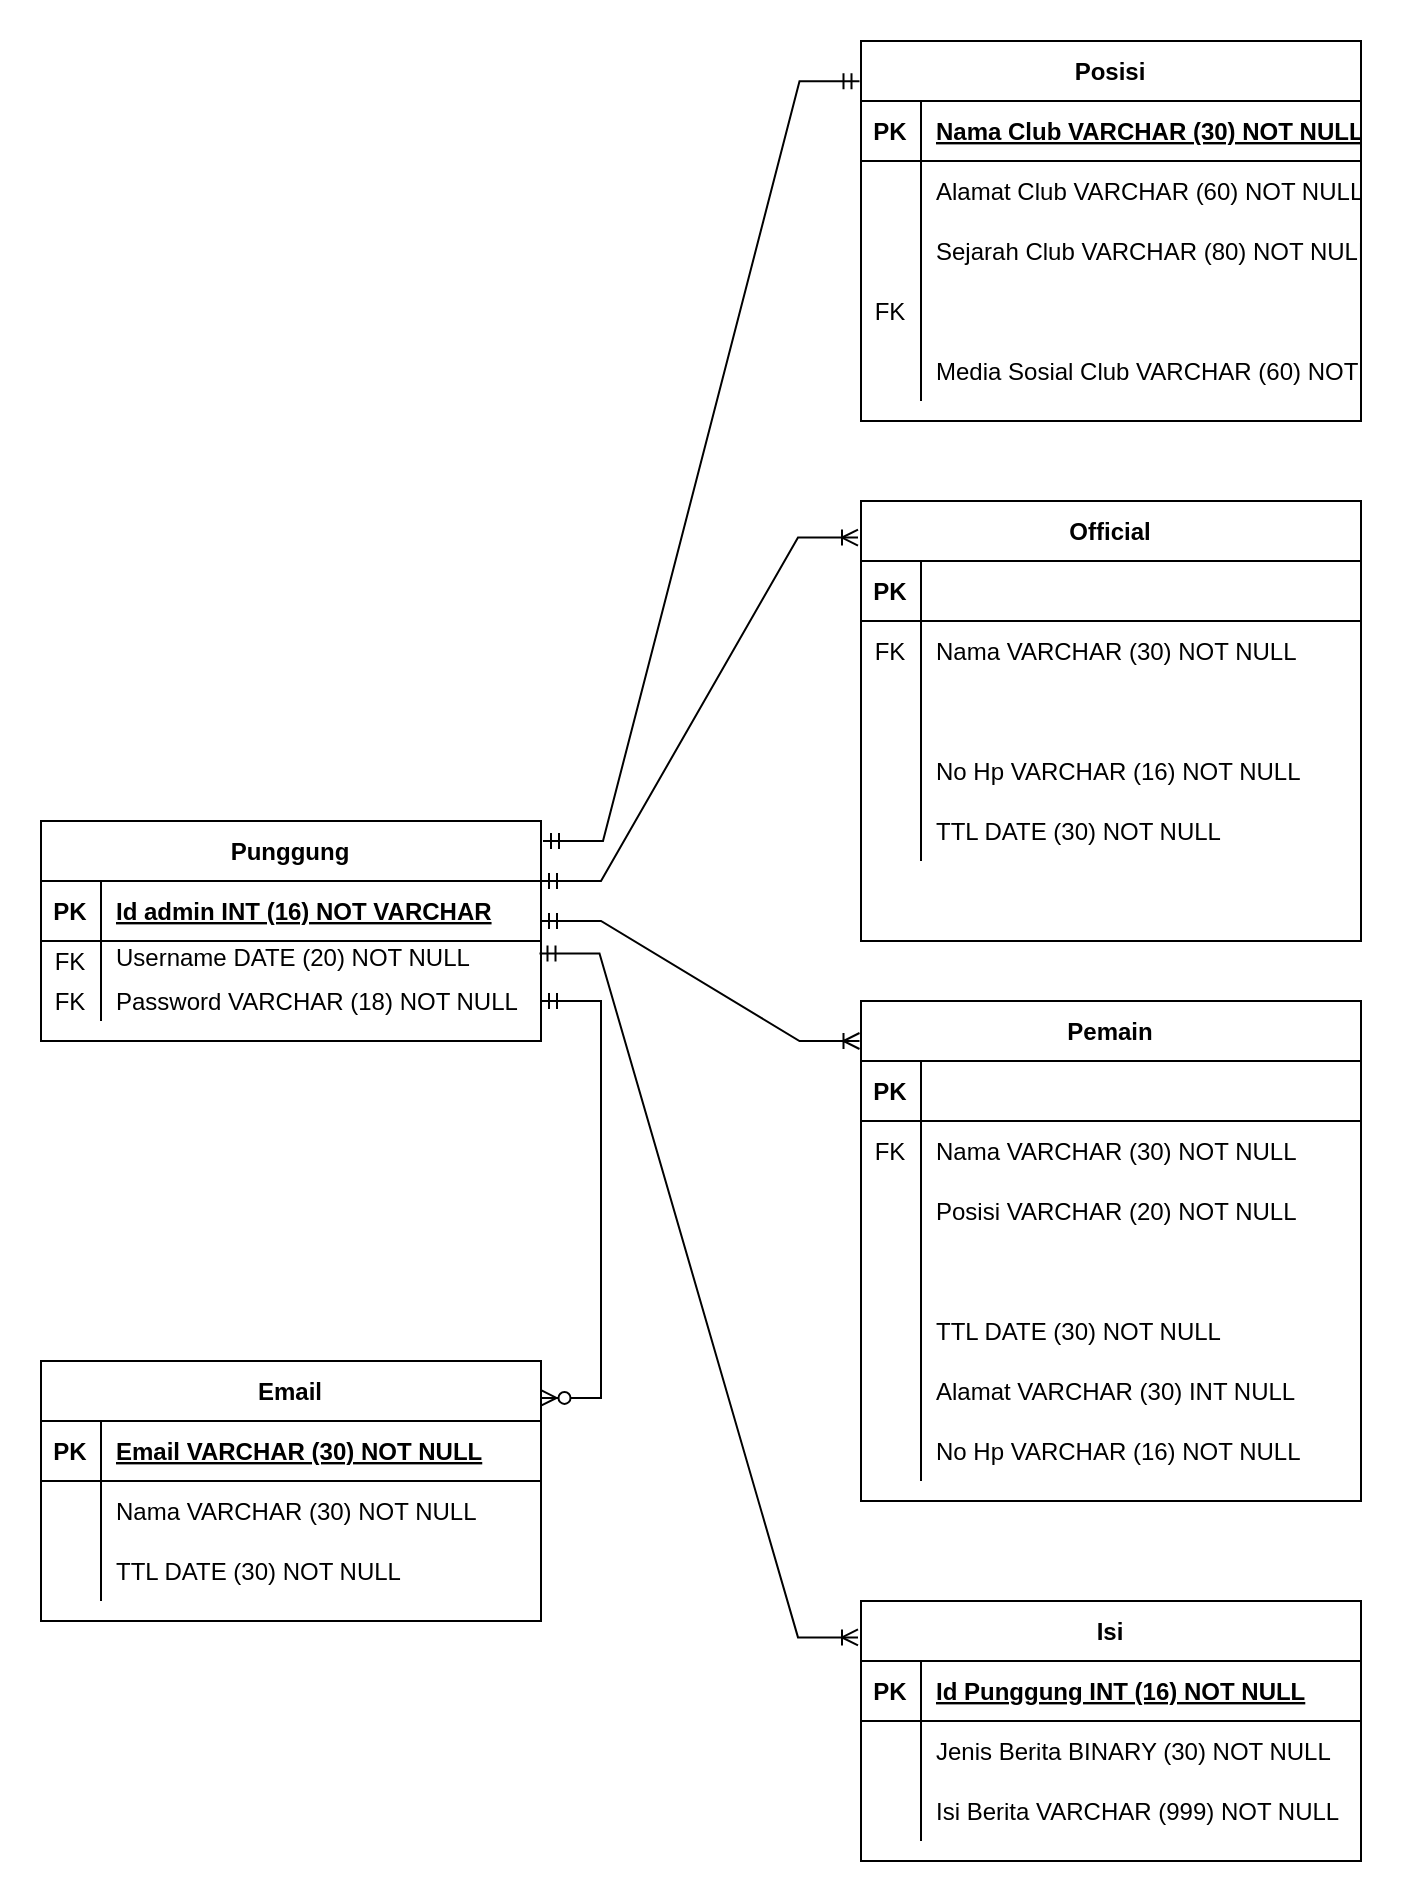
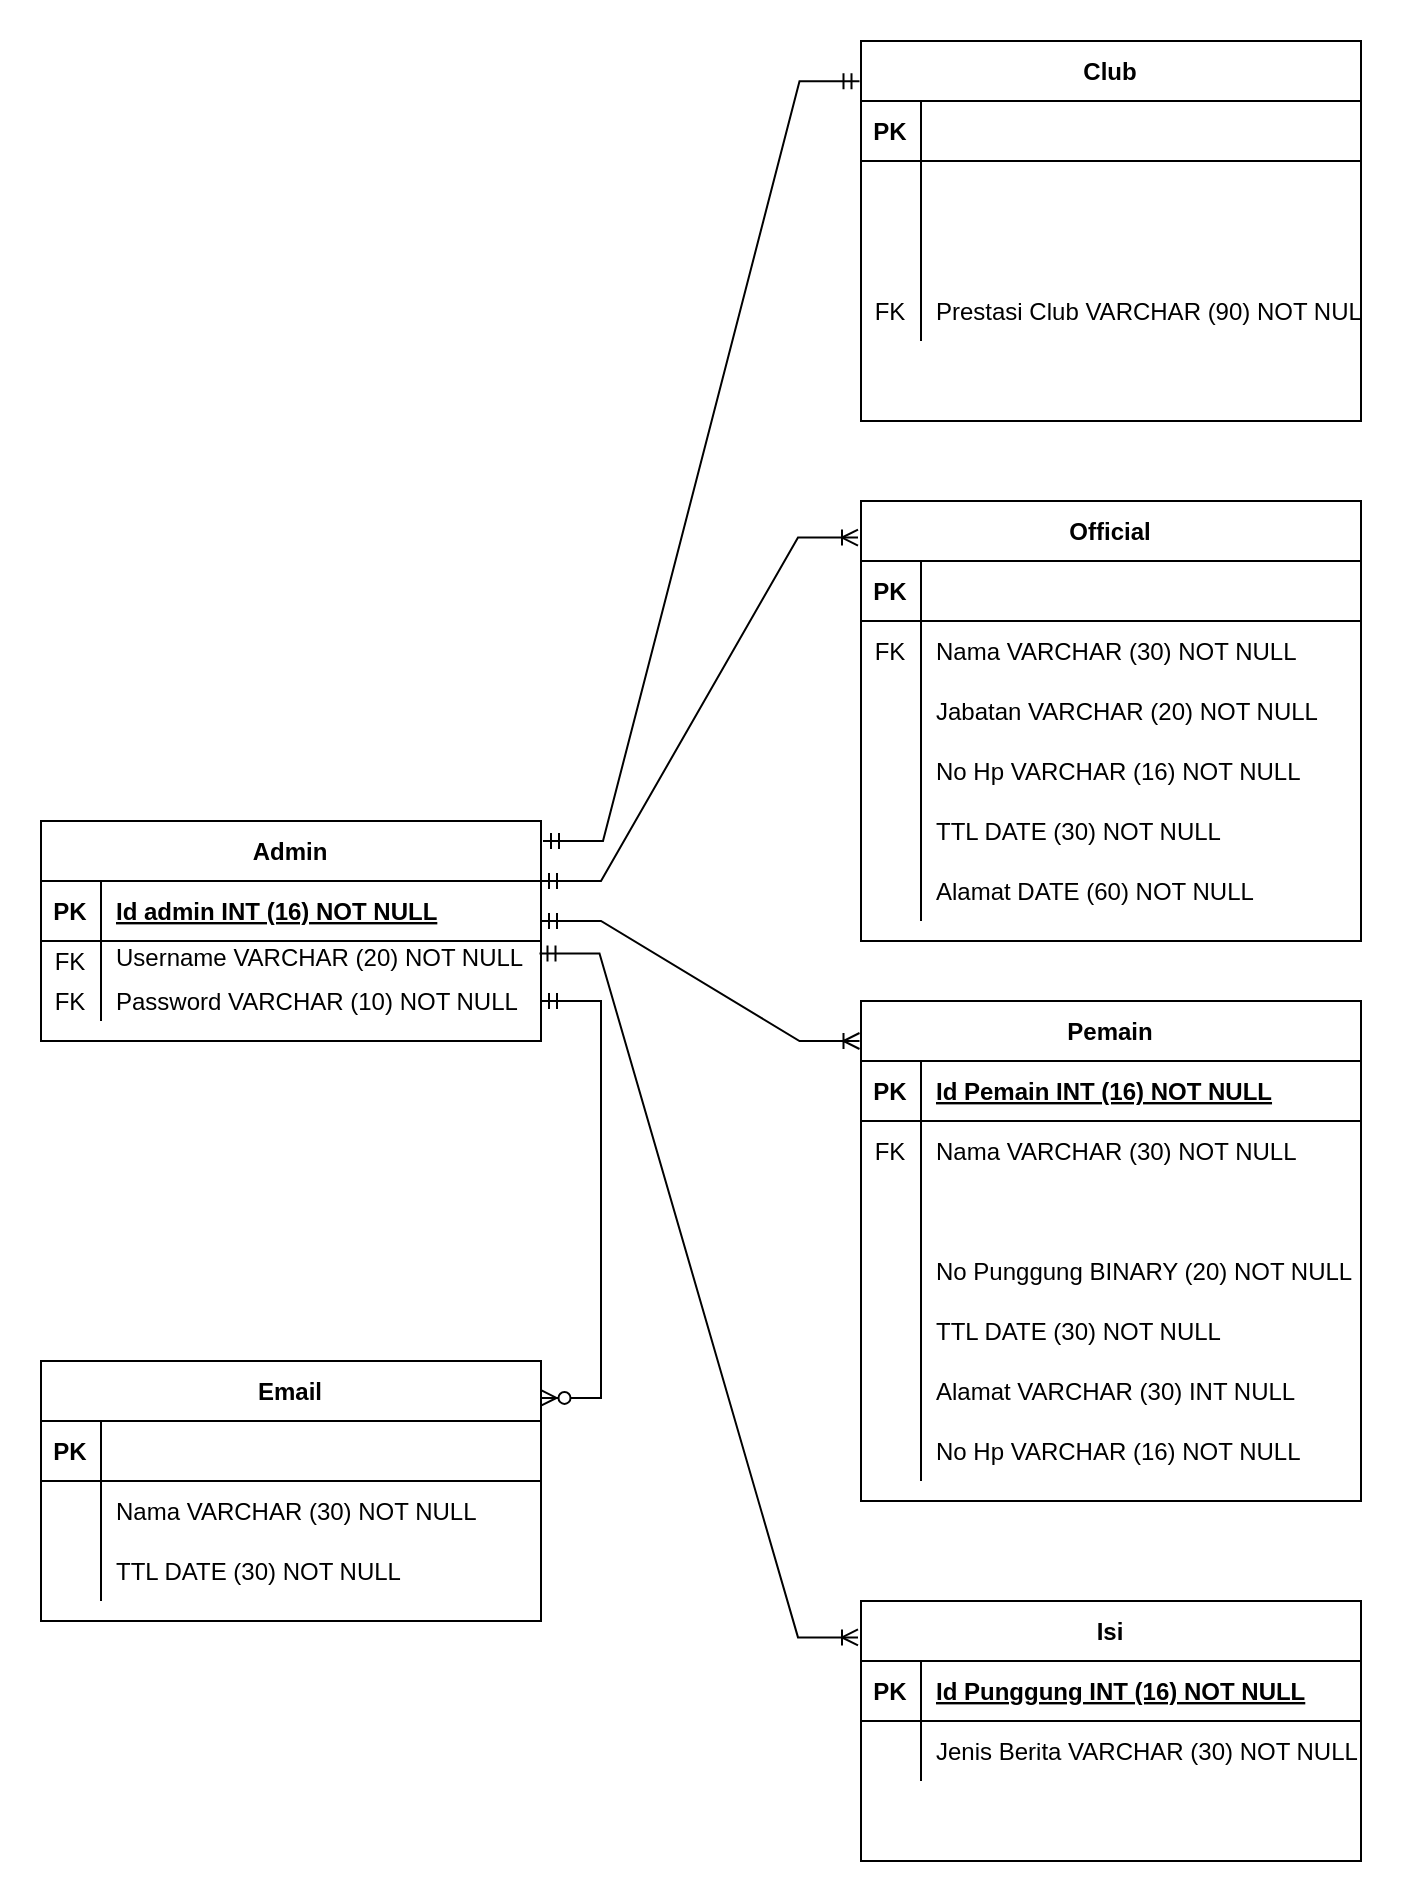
- <mxCell id="2" value="Posisi" style="shape=table;startSize=30;container=1;collapsible=1;childLayout=tableLayout;fixedRows=1;rowLines=0;fontStyle=1;align=center;resizeLast=1;" parent="1" vertex="1"><mxGeometry x="430" y="20" width="250" height="190" as="geometry" /></mxCell>
+ <mxCell id="2" value="Club" style="shape=table;startSize=30;container=1;collapsible=1;childLayout=tableLayout;fixedRows=1;rowLines=0;fontStyle=1;align=center;resizeLast=1;" parent="1" vertex="1"><mxGeometry x="430" y="20" width="250" height="190" as="geometry" /></mxCell>
- <mxCell id="5" value="Nama Club VARCHAR (30) NOT NULL" style="shape=partialRectangle;overflow=hidden;connectable=0;fillColor=none;top=0;left=0;bottom=0;right=0;align=left;spacingLeft=6;fontStyle=5;" parent="3" vertex="1"><mxGeometry x="30" width="220" height="30" as="geometry"><mxRectangle width="220" height="30" as="alternateBounds" /></mxGeometry></mxCell>
- <mxCell id="8" value="Alamat Club VARCHAR (60) NOT NULL" style="shape=partialRectangle;overflow=hidden;connectable=0;fillColor=none;top=0;left=0;bottom=0;right=0;align=left;spacingLeft=6;" parent="6" vertex="1"><mxGeometry x="30" width="220" height="30" as="geometry"><mxRectangle width="220" height="30" as="alternateBounds" /></mxGeometry></mxCell>
- <mxCell id="11" value="Sejarah Club VARCHAR (80) NOT NULL" style="shape=partialRectangle;overflow=hidden;connectable=0;fillColor=none;top=0;left=0;bottom=0;right=0;align=left;spacingLeft=6;" parent="9" vertex="1"><mxGeometry x="30" width="220" height="30" as="geometry"><mxRectangle width="220" height="30" as="alternateBounds" /></mxGeometry></mxCell>
+ <mxCell id="14" value="Prestasi Club VARCHAR (90) NOT NULL" style="shape=partialRectangle;overflow=hidden;connectable=0;fillColor=none;top=0;left=0;bottom=0;right=0;align=left;spacingLeft=6;" parent="12" vertex="1"><mxGeometry x="30" width="220" height="30" as="geometry"><mxRectangle width="220" height="30" as="alternateBounds" /></mxGeometry></mxCell>
- <mxCell id="17" value="Media Sosial Club VARCHAR (60) NOT NULL" style="shape=partialRectangle;overflow=hidden;connectable=0;fillColor=none;top=0;left=0;bottom=0;right=0;align=left;spacingLeft=6;" parent="15" vertex="1"><mxGeometry x="30" width="220" height="30" as="geometry"><mxRectangle width="220" height="30" as="alternateBounds" /></mxGeometry></mxCell>
+ <mxCell id="26" value="Jabatan VARCHAR (20) NOT NULL" style="shape=partialRectangle;overflow=hidden;connectable=0;fillColor=none;top=0;left=0;bottom=0;right=0;align=left;spacingLeft=6;" parent="24" vertex="1"><mxGeometry x="30" width="220" height="30" as="geometry"><mxRectangle width="220" height="30" as="alternateBounds" /></mxGeometry></mxCell>
- <mxCell id="36" value="Punggung" style="shape=table;startSize=30;container=1;collapsible=1;childLayout=tableLayout;fixedRows=1;rowLines=0;fontStyle=1;align=center;resizeLast=1;" parent="1" vertex="1"><mxGeometry x="20" y="410" width="250" height="110" as="geometry" /></mxCell>
+ <mxCell id="36" value="Admin" style="shape=table;startSize=30;container=1;collapsible=1;childLayout=tableLayout;fixedRows=1;rowLines=0;fontStyle=1;align=center;resizeLast=1;" parent="1" vertex="1"><mxGeometry x="20" y="410" width="250" height="110" as="geometry" /></mxCell>
+ <mxCell id="35" value="Alamat DATE (60) NOT NULL" style="shape=partialRectangle;overflow=hidden;connectable=0;fillColor=none;top=0;left=0;bottom=0;right=0;align=left;spacingLeft=6;" parent="33" vertex="1"><mxGeometry x="30" width="220" height="30" as="geometry"><mxRectangle width="220" height="30" as="alternateBounds" /></mxGeometry></mxCell>
- <mxCell id="39" value="Id admin INT (16) NOT VARCHAR" style="shape=partialRectangle;overflow=hidden;connectable=0;fillColor=none;top=0;left=0;bottom=0;right=0;align=left;spacingLeft=6;fontStyle=5;" parent="37" vertex="1"><mxGeometry x="30" width="220" height="30" as="geometry"><mxRectangle width="220" height="30" as="alternateBounds" /></mxGeometry></mxCell>
+ <mxCell id="39" value="Id admin INT (16) NOT NULL" style="shape=partialRectangle;overflow=hidden;connectable=0;fillColor=none;top=0;left=0;bottom=0;right=0;align=left;spacingLeft=6;fontStyle=5;" parent="37" vertex="1"><mxGeometry x="30" width="220" height="30" as="geometry"><mxRectangle width="220" height="30" as="alternateBounds" /></mxGeometry></mxCell>
- <mxCell id="42" value="Username DATE (20) NOT NULL&#10;" style="shape=partialRectangle;overflow=hidden;connectable=0;fillColor=none;top=0;left=0;bottom=0;right=0;align=left;spacingLeft=6;" parent="40" vertex="1"><mxGeometry x="30" width="220" height="20" as="geometry"><mxRectangle width="220" height="20" as="alternateBounds" /></mxGeometry></mxCell>
+ <mxCell id="42" value="Username VARCHAR (20) NOT NULL&#10;" style="shape=partialRectangle;overflow=hidden;connectable=0;fillColor=none;top=0;left=0;bottom=0;right=0;align=left;spacingLeft=6;" parent="40" vertex="1"><mxGeometry x="30" width="220" height="20" as="geometry"><mxRectangle width="220" height="20" as="alternateBounds" /></mxGeometry></mxCell>
- <mxCell id="45" value="Password VARCHAR (18) NOT NULL" style="shape=partialRectangle;overflow=hidden;connectable=0;fillColor=none;top=0;left=0;bottom=0;right=0;align=left;spacingLeft=6;" parent="43" vertex="1"><mxGeometry x="30" width="220" height="20" as="geometry"><mxRectangle width="220" height="20" as="alternateBounds" /></mxGeometry></mxCell>
+ <mxCell id="45" value="Password VARCHAR (10) NOT NULL" style="shape=partialRectangle;overflow=hidden;connectable=0;fillColor=none;top=0;left=0;bottom=0;right=0;align=left;spacingLeft=6;" parent="43" vertex="1"><mxGeometry x="30" width="220" height="20" as="geometry"><mxRectangle width="220" height="20" as="alternateBounds" /></mxGeometry></mxCell>
+ <mxCell id="59" value="Id Pemain INT (16) NOT NULL" style="shape=partialRectangle;overflow=hidden;connectable=0;fillColor=none;top=0;left=0;bottom=0;right=0;align=left;spacingLeft=6;fontStyle=5;" parent="57" vertex="1"><mxGeometry x="30" width="220" height="30" as="geometry"><mxRectangle width="220" height="30" as="alternateBounds" /></mxGeometry></mxCell>
- <mxCell id="65" value="Posisi VARCHAR (20) NOT NULL" style="shape=partialRectangle;overflow=hidden;connectable=0;fillColor=none;top=0;left=0;bottom=0;right=0;align=left;spacingLeft=6;" parent="63" vertex="1"><mxGeometry x="30" width="220" height="30" as="geometry"><mxRectangle width="220" height="30" as="alternateBounds" /></mxGeometry></mxCell>
+ <mxCell id="68" value="No Punggung BINARY (20) NOT NULL" style="shape=partialRectangle;overflow=hidden;connectable=0;fillColor=none;top=0;left=0;bottom=0;right=0;align=left;spacingLeft=6;" parent="66" vertex="1"><mxGeometry x="30" width="220" height="30" as="geometry"><mxRectangle width="220" height="30" as="alternateBounds" /></mxGeometry></mxCell>
- <mxCell id="85" value="Email VARCHAR (30) NOT NULL" style="shape=partialRectangle;overflow=hidden;connectable=0;fillColor=none;top=0;left=0;bottom=0;right=0;align=left;spacingLeft=6;fontStyle=5;" parent="83" vertex="1"><mxGeometry x="30" width="220" height="30" as="geometry"><mxRectangle width="220" height="30" as="alternateBounds" /></mxGeometry></mxCell>
- <mxCell id="52" value="Jenis Berita BINARY (30) NOT NULL" style="shape=partialRectangle;overflow=hidden;connectable=0;fillColor=none;top=0;left=0;bottom=0;right=0;align=left;spacingLeft=6;" parent="50" vertex="1"><mxGeometry x="30" width="220" height="30" as="geometry"><mxRectangle width="220" height="30" as="alternateBounds" /></mxGeometry></mxCell>
+ <mxCell id="52" value="Jenis Berita VARCHAR (30) NOT NULL" style="shape=partialRectangle;overflow=hidden;connectable=0;fillColor=none;top=0;left=0;bottom=0;right=0;align=left;spacingLeft=6;" parent="50" vertex="1"><mxGeometry x="30" width="220" height="30" as="geometry"><mxRectangle width="220" height="30" as="alternateBounds" /></mxGeometry></mxCell>
- <mxCell id="55" value="Isi Berita VARCHAR (999) NOT NULL" style="shape=partialRectangle;overflow=hidden;connectable=0;fillColor=none;top=0;left=0;bottom=0;right=0;align=left;spacingLeft=6;" parent="53" vertex="1"><mxGeometry x="30" width="220" height="30" as="geometry"><mxRectangle width="220" height="30" as="alternateBounds" /></mxGeometry></mxCell>
